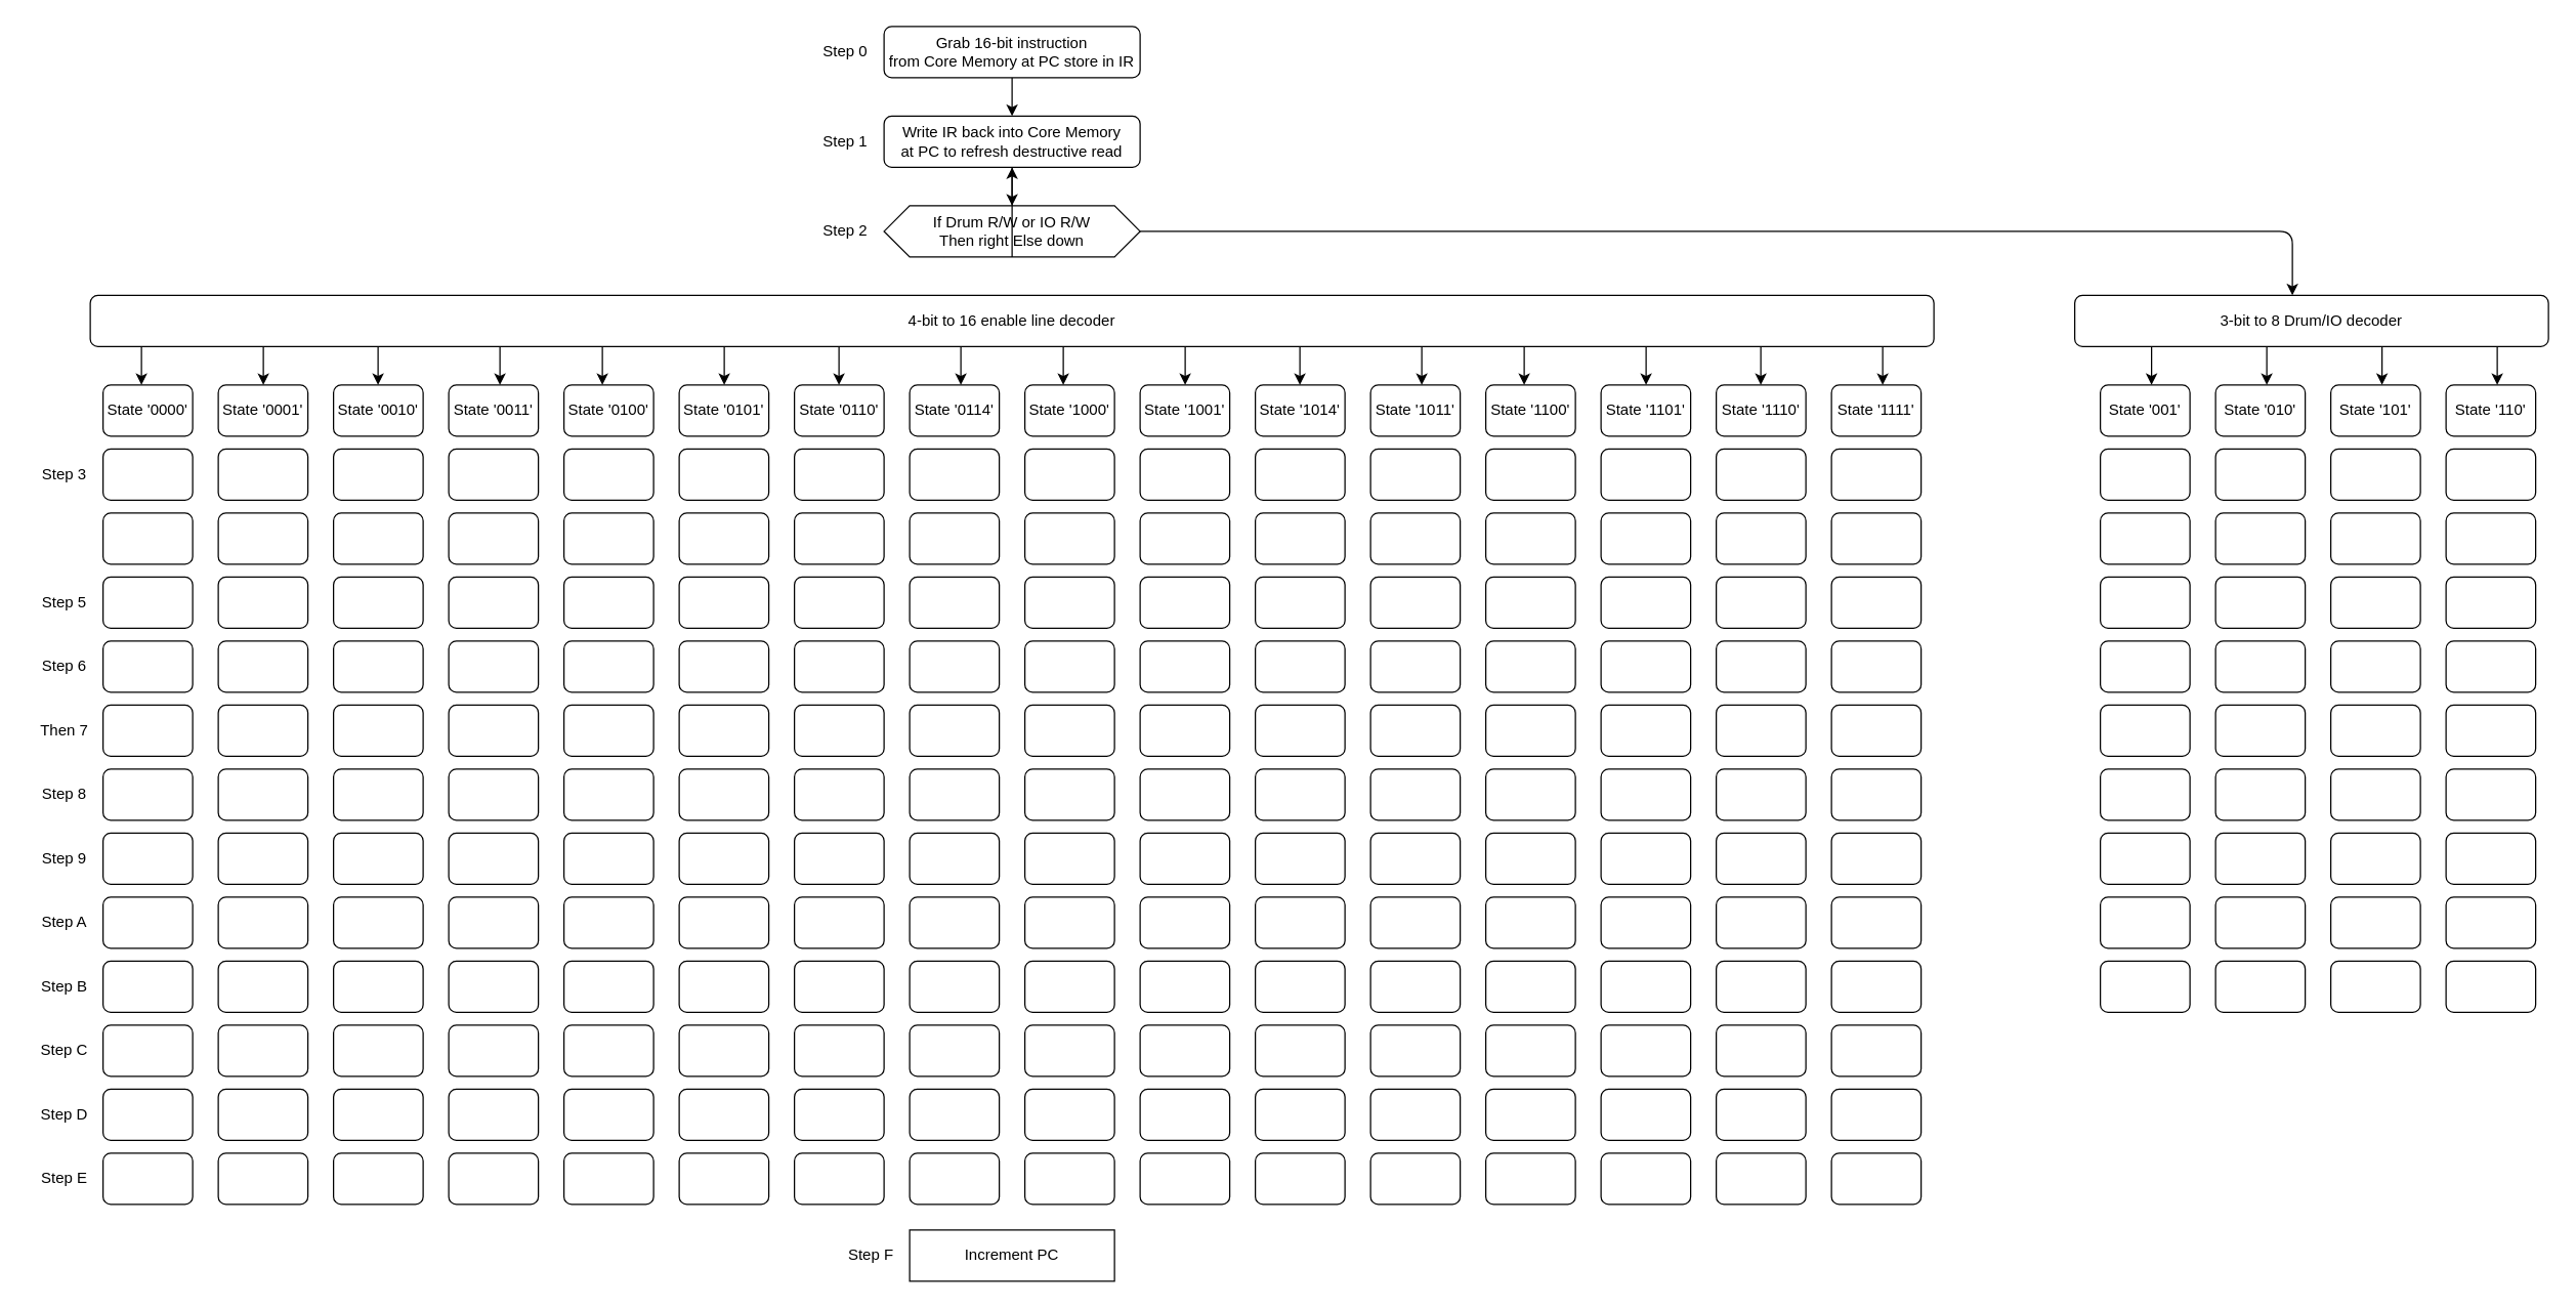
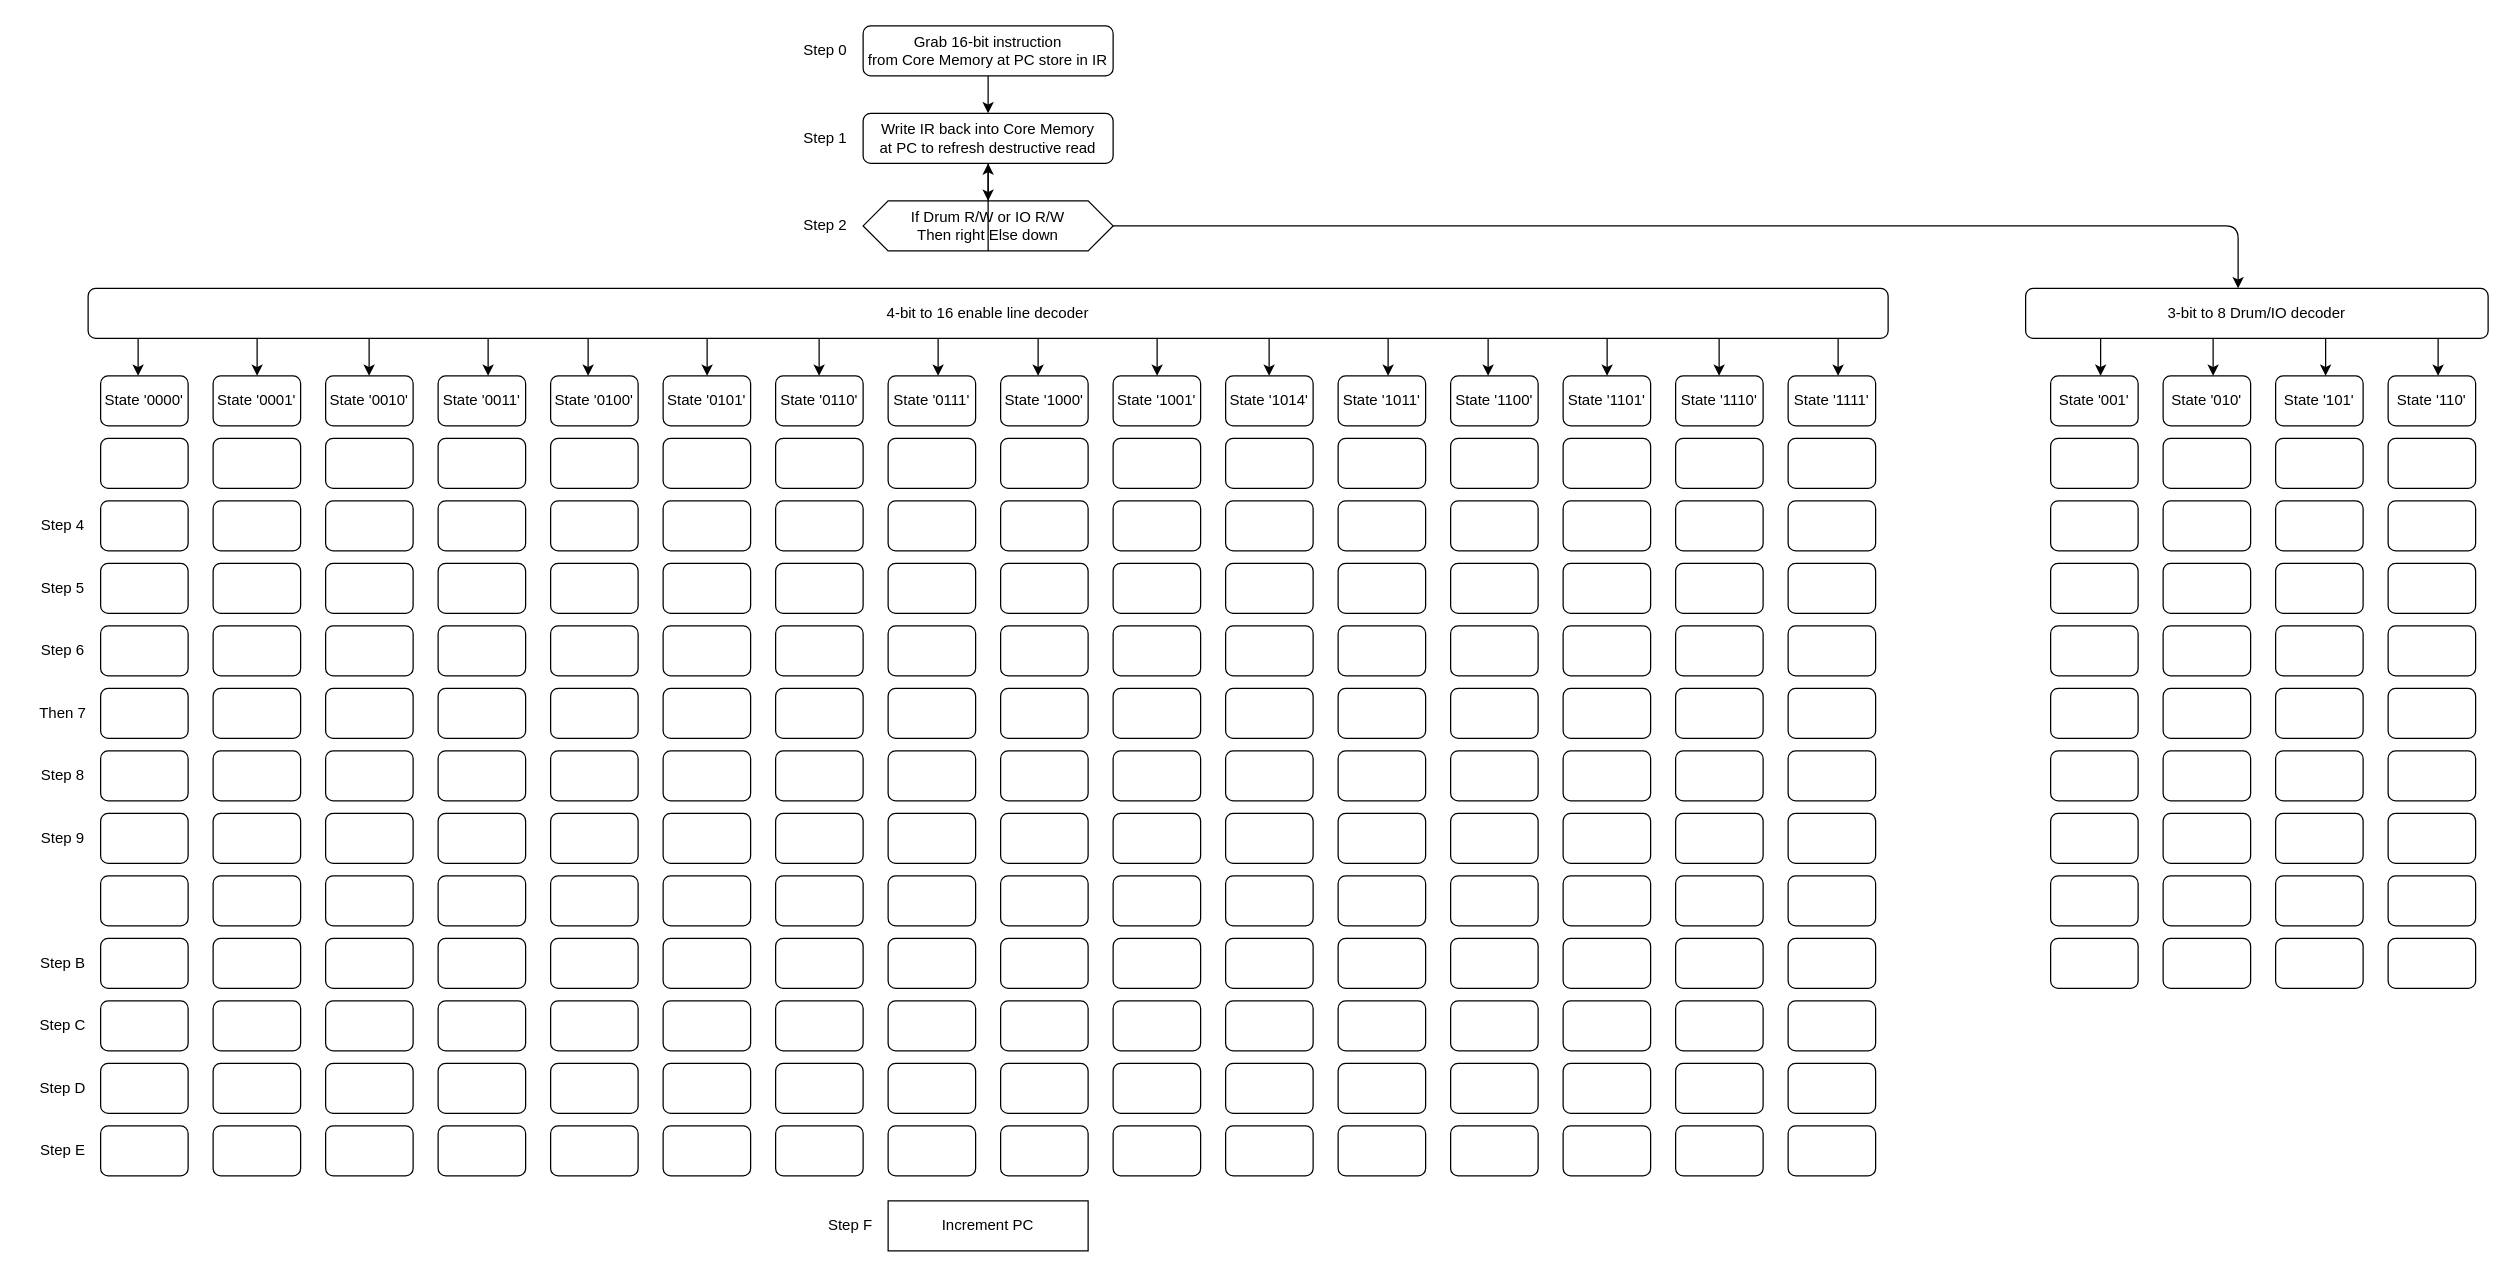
- <mxCell id="12" value="State '0114'" style="rounded=1;whiteSpace=wrap;html=1;" parent="1" vertex="1"><mxGeometry x="710" y="300" width="70" height="40" as="geometry" /></mxCell>
+ <mxCell id="12" value="State '0111'" style="rounded=1;whiteSpace=wrap;html=1;" parent="1" vertex="1"><mxGeometry x="710" y="300" width="70" height="40" as="geometry" /></mxCell>
- <mxCell id="24" value="Step 3" style="text;html=1;align=center;verticalAlign=middle;whiteSpace=wrap;rounded=0;" parent="1" vertex="1"><mxGeometry x="20" y="355" width="60" height="30" as="geometry" /></mxCell>
+ <mxCell id="25" value="Step 4" style="text;html=1;align=center;verticalAlign=middle;whiteSpace=wrap;rounded=0;" parent="1" vertex="1"><mxGeometry x="20" y="405" width="60" height="30" as="geometry" /></mxCell>
- <mxCell id="176" value="Step A" style="text;html=1;align=center;verticalAlign=middle;whiteSpace=wrap;rounded=0;" parent="1" vertex="1"><mxGeometry x="20" y="705" width="60" height="30" as="geometry" /></mxCell>
